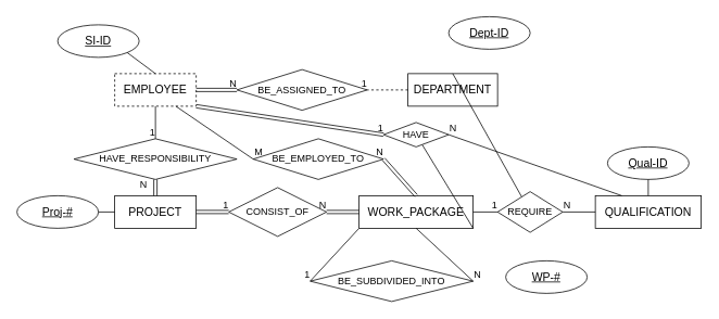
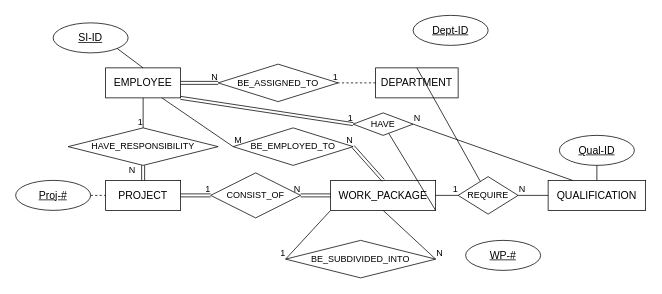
- <mxCell id="5" value="&lt;font style=&quot;font-size: 14px&quot;&gt;EMPLOYEE&lt;/font&gt;" style="whiteSpace=wrap;html=1;align=center;dashed=1;" parent="1" vertex="1"><mxGeometry x="140" y="90" width="100" height="40" as="geometry" /></mxCell>
+ <mxCell id="5" value="&lt;font style=&quot;font-size: 14px&quot;&gt;EMPLOYEE&lt;/font&gt;" style="whiteSpace=wrap;html=1;align=center;" parent="1" vertex="1"><mxGeometry x="140" y="90" width="100" height="40" as="geometry" /></mxCell>
- <mxCell id="9" value="" style="endArrow=none;html=1;rounded=0;exitX=1;exitY=0.5;exitDx=0;exitDy=0;entryX=0;entryY=0.5;entryDx=0;entryDy=0;" parent="1" source="8" target="2" edge="1"><mxGeometry relative="1" as="geometry"><mxPoint x="550" y="280" as="sourcePoint" /><mxPoint x="710" y="280" as="targetPoint" /></mxGeometry></mxCell>
+ <mxCell id="9" value="" style="endArrow=none;html=1;rounded=0;exitX=1;exitY=0.5;exitDx=0;exitDy=0;entryX=0;entryY=0.5;entryDx=0;entryDy=0;dashed=1;" parent="1" source="8" target="2" edge="1"><mxGeometry relative="1" as="geometry"><mxPoint x="550" y="280" as="sourcePoint" /><mxPoint x="710" y="280" as="targetPoint" /></mxGeometry></mxCell>
